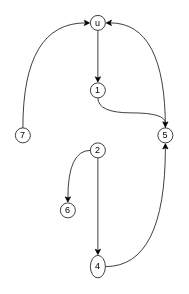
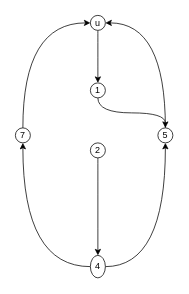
- <mxCell id="6" style="edgeStyle=orthogonalEdgeStyle;orthogonalLoop=1;jettySize=auto;html=1;exitX=0;exitY=0.5;exitDx=0;exitDy=0;entryX=0.5;entryY=0;entryDx=0;entryDy=0;curved=1;" edge="1" parent="1" source="8" target="14"><mxGeometry relative="1" as="geometry" /></mxCell>
- <mxCell id="14" value="6" style="ellipse;whiteSpace=wrap;html=1;aspect=fixed;" vertex="1" parent="1"><mxGeometry x="80" y="270" width="20" height="20" as="geometry" /></mxCell>
+ <mxCell id="10" style="edgeStyle=orthogonalEdgeStyle;orthogonalLoop=1;jettySize=auto;html=1;exitX=0;exitY=0.5;exitDx=0;exitDy=0;entryX=0.5;entryY=1;entryDx=0;entryDy=0;curved=1;" edge="1" parent="1" source="11" target="16"><mxGeometry relative="1" as="geometry" /></mxCell>
